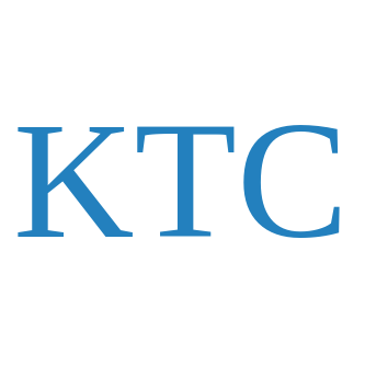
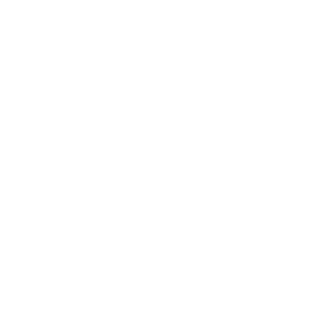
- <mxCell id="2" value="&lt;span style=&quot;font-size: 102px;&quot;&gt;KTC&lt;/span&gt;" style="rounded=0;whiteSpace=wrap;html=1;fontFamily=Poppins;fontColor=#2380be;fillColor=none;strokeColor=none;fontSize=102;" parent="1" vertex="1"><mxGeometry x="20" y="20" width="180" height="180" as="geometry" /></mxCell>
